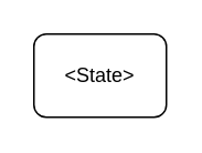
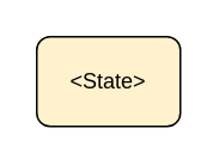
- <mxCell id="2" value="&amp;lt;State&amp;gt;" style="rounded=1;whiteSpace=wrap;html=1;" vertex="1" parent="1"><mxGeometry x="20" y="20" width="80" height="50" as="geometry" /></mxCell>
+ <mxCell id="2" value="&amp;lt;State&amp;gt;" style="rounded=1;whiteSpace=wrap;html=1;fillColor=#fff2cc;" vertex="1" parent="1"><mxGeometry x="20" y="20" width="80" height="50" as="geometry" /></mxCell>
